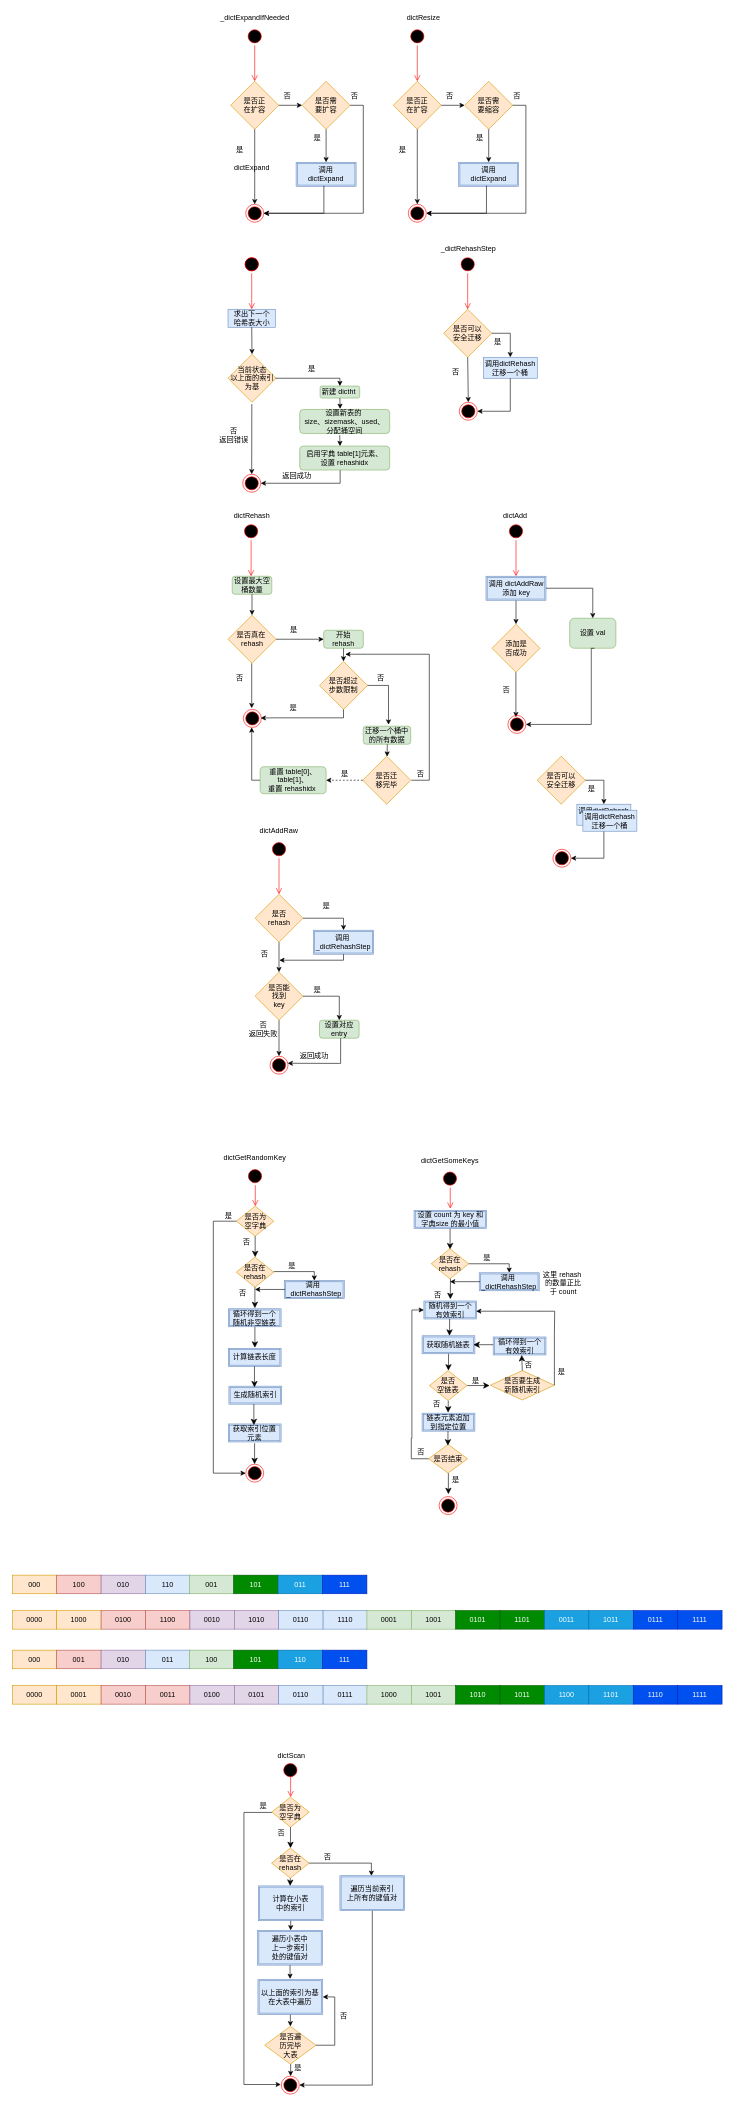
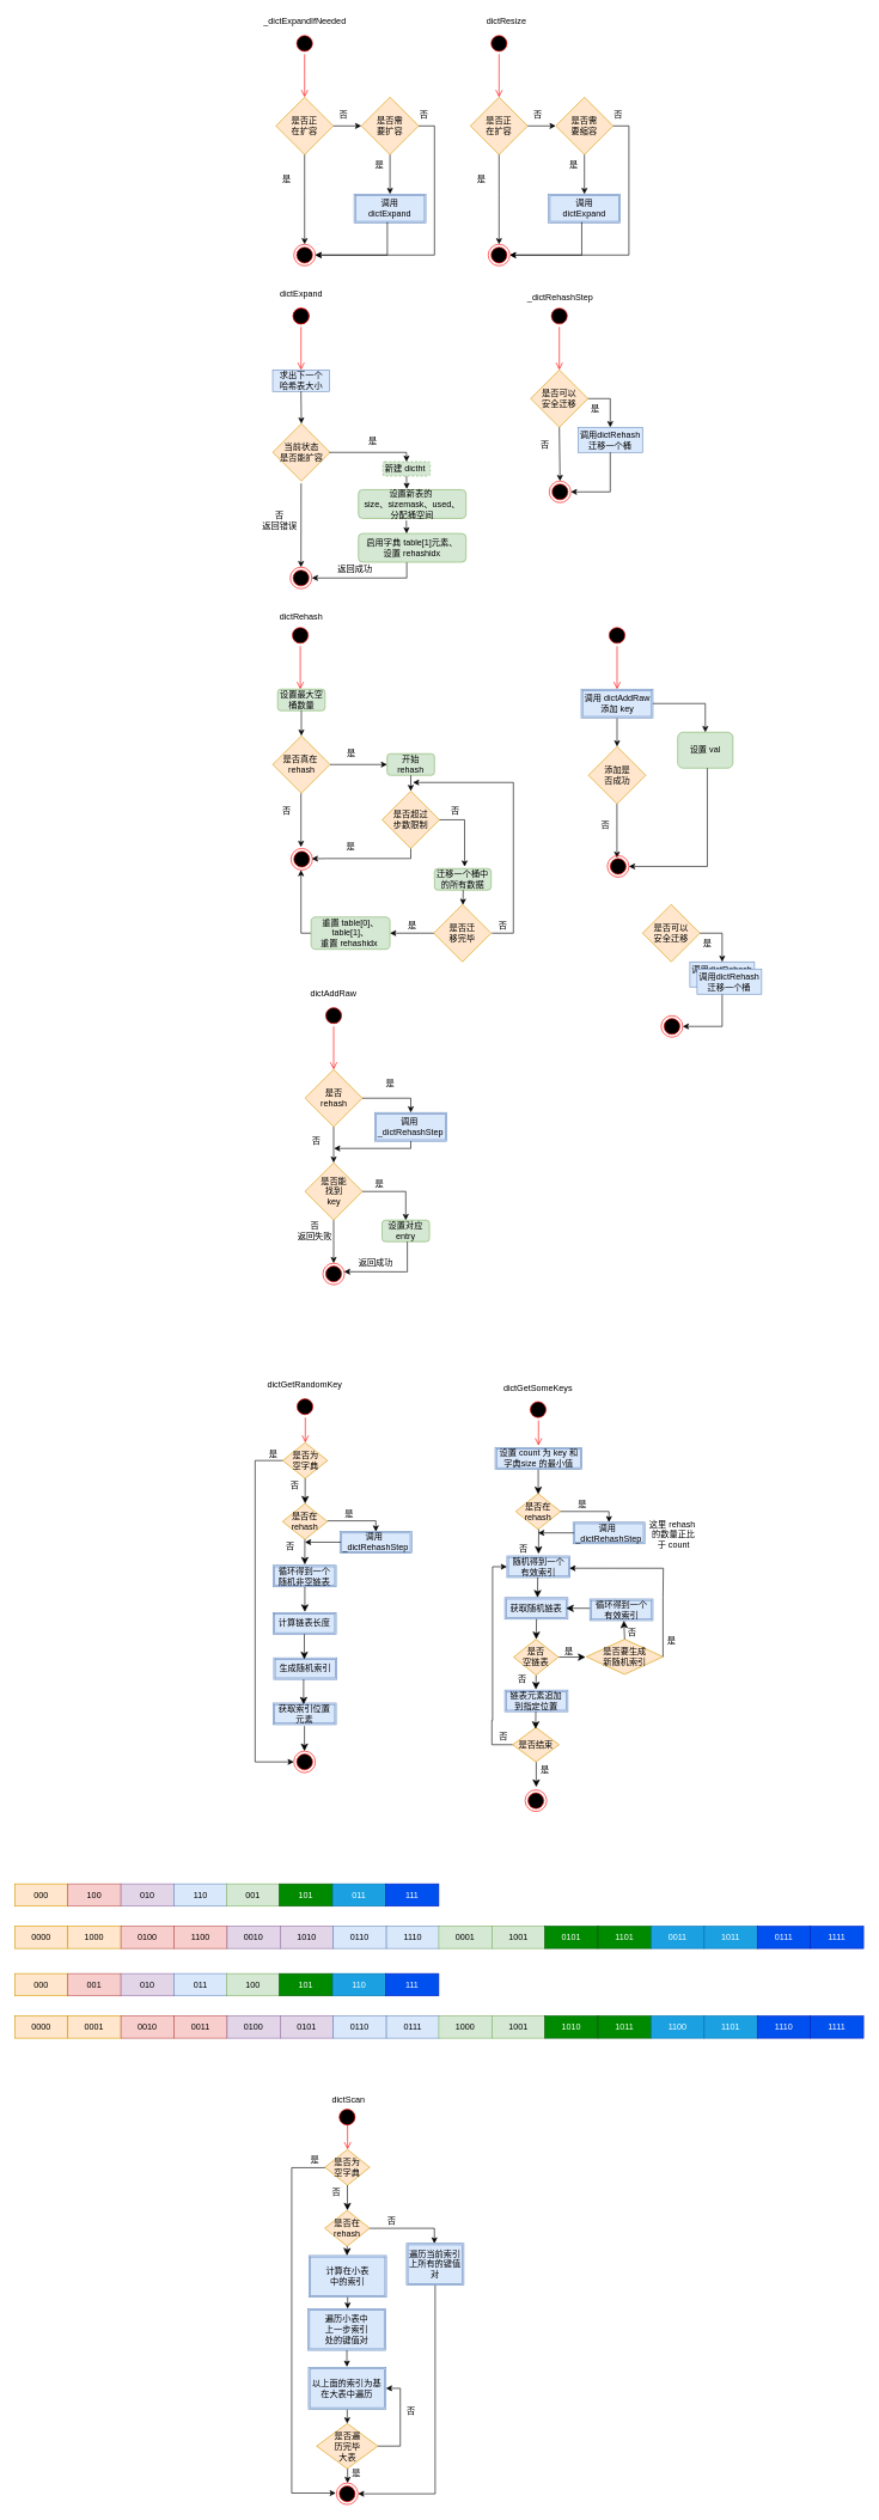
- <mxCell id="18" value="dictExpand" style="text;html=1;align=center;verticalAlign=middle;resizable=0;points=[];autosize=1;strokeColor=none;fillColor=none;" parent="1" vertex="1"><mxGeometry x="384" y="270" width="70" height="20" as="geometry" /></mxCell>
+ <mxCell id="18" value="dictExpand" style="text;html=1;align=center;verticalAlign=middle;resizable=0;points=[];autosize=1;strokeColor=none;fillColor=none;" parent="1" vertex="1"><mxGeometry x="384" y="400" width="70" height="20" as="geometry" /></mxCell>
- <mxCell id="22" value="当前状态&lt;br&gt;以上面的索引为基" style="rhombus;whiteSpace=wrap;html=1;fillColor=#ffe6cc;strokeColor=#d79b00;" parent="1" vertex="1"><mxGeometry x="379.5" y="590" width="80" height="80" as="geometry" /></mxCell>
+ <mxCell id="22" value="当前状态&lt;br&gt;是否能扩容" style="rhombus;whiteSpace=wrap;html=1;fillColor=#ffe6cc;strokeColor=#d79b00;" parent="1" vertex="1"><mxGeometry x="379.5" y="590" width="80" height="80" as="geometry" /></mxCell>
- <mxCell id="27" value="新建 dictht&amp;nbsp;" style="rounded=1;whiteSpace=wrap;html=1;fillColor=#d5e8d4;strokeColor=#82b366;" parent="1" vertex="1"><mxGeometry x="533" y="643" width="66" height="20" as="geometry" /></mxCell>
+ <mxCell id="27" value="新建 dictht&amp;nbsp;" style="rounded=1;whiteSpace=wrap;html=1;fillColor=#d5e8d4;strokeColor=#82b366;dashed=1;" parent="1" vertex="1"><mxGeometry x="533" y="643" width="66" height="20" as="geometry" /></mxCell>
- <mxCell id="98" value="dictAdd" style="text;html=1;align=center;verticalAlign=middle;resizable=0;points=[];autosize=1;strokeColor=none;fillColor=none;" parent="1" vertex="1"><mxGeometry x="828" y="850" width="60" height="20" as="geometry" /></mxCell>
- <mxCell id="102" value="设置 val" style="rounded=1;whiteSpace=wrap;html=1;fillColor=#d5e8d4;strokeColor=#82b366;" parent="1" vertex="1"><mxGeometry x="949" y="1030" width="77" height="50" as="geometry" /></mxCell>
+ <mxCell id="102" value="设置 val" style="rounded=1;whiteSpace=wrap;html=1;fillColor=#d5e8d4;strokeColor=#82b366;" parent="1" vertex="1"><mxGeometry x="944" y="1020" width="77" height="50" as="geometry" /></mxCell>
- <mxCell id="97" value="" style="endArrow=classic;html=1;rounded=0;entryX=1;entryY=0.5;entryDx=0;entryDy=0;dashed=1;" parent="1" source="89" target="96" edge="1"><mxGeometry width="50" height="50" relative="1" as="geometry"><mxPoint x="474" y="1350" as="sourcePoint" /><mxPoint x="545" y="1300" as="targetPoint" /></mxGeometry></mxCell>
+ <mxCell id="97" value="" style="endArrow=classic;html=1;rounded=0;entryX=1;entryY=0.5;entryDx=0;entryDy=0;" parent="1" source="89" target="96" edge="1"><mxGeometry width="50" height="50" relative="1" as="geometry"><mxPoint x="474" y="1350" as="sourcePoint" /><mxPoint x="545" y="1300" as="targetPoint" /></mxGeometry></mxCell>
- <mxCell id="250" value="遍历当前索引&lt;br&gt;上所有的键值对" style="shape=ext;double=1;rounded=0;whiteSpace=wrap;html=1;fillColor=#dae8fc;strokeColor=#6c8ebf;" vertex="1" parent="1"><mxGeometry x="566" y="3126" width="108" height="58" as="geometry" /></mxCell>
+ <mxCell id="250" value="遍历当前索引&lt;br&gt;上所有的键值对" style="shape=ext;double=1;rounded=0;whiteSpace=wrap;html=1;fillColor=#dae8fc;strokeColor=#6c8ebf;" vertex="1" parent="1"><mxGeometry x="566" y="3126" width="80" height="58" as="geometry" /></mxCell>
